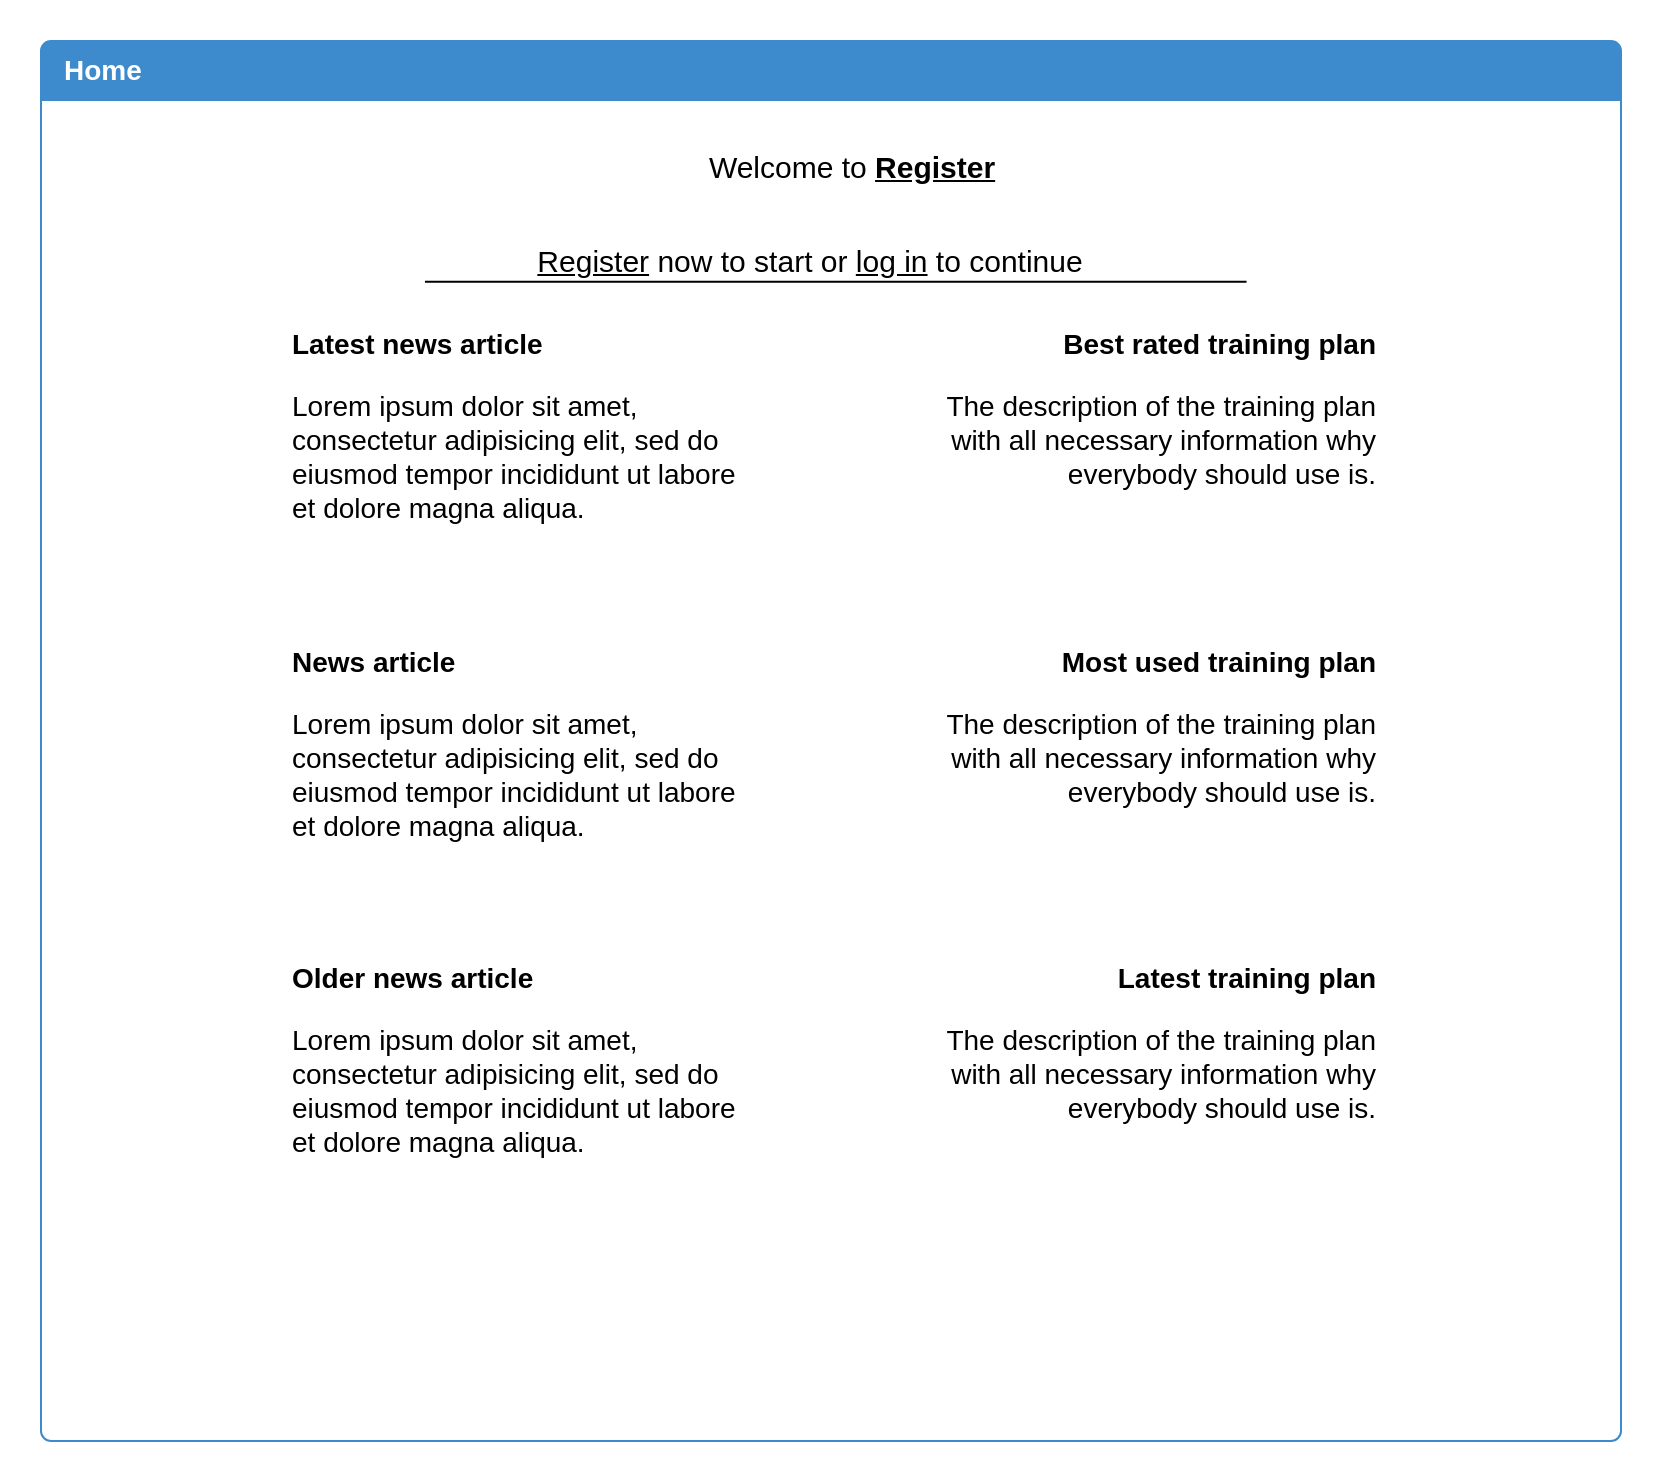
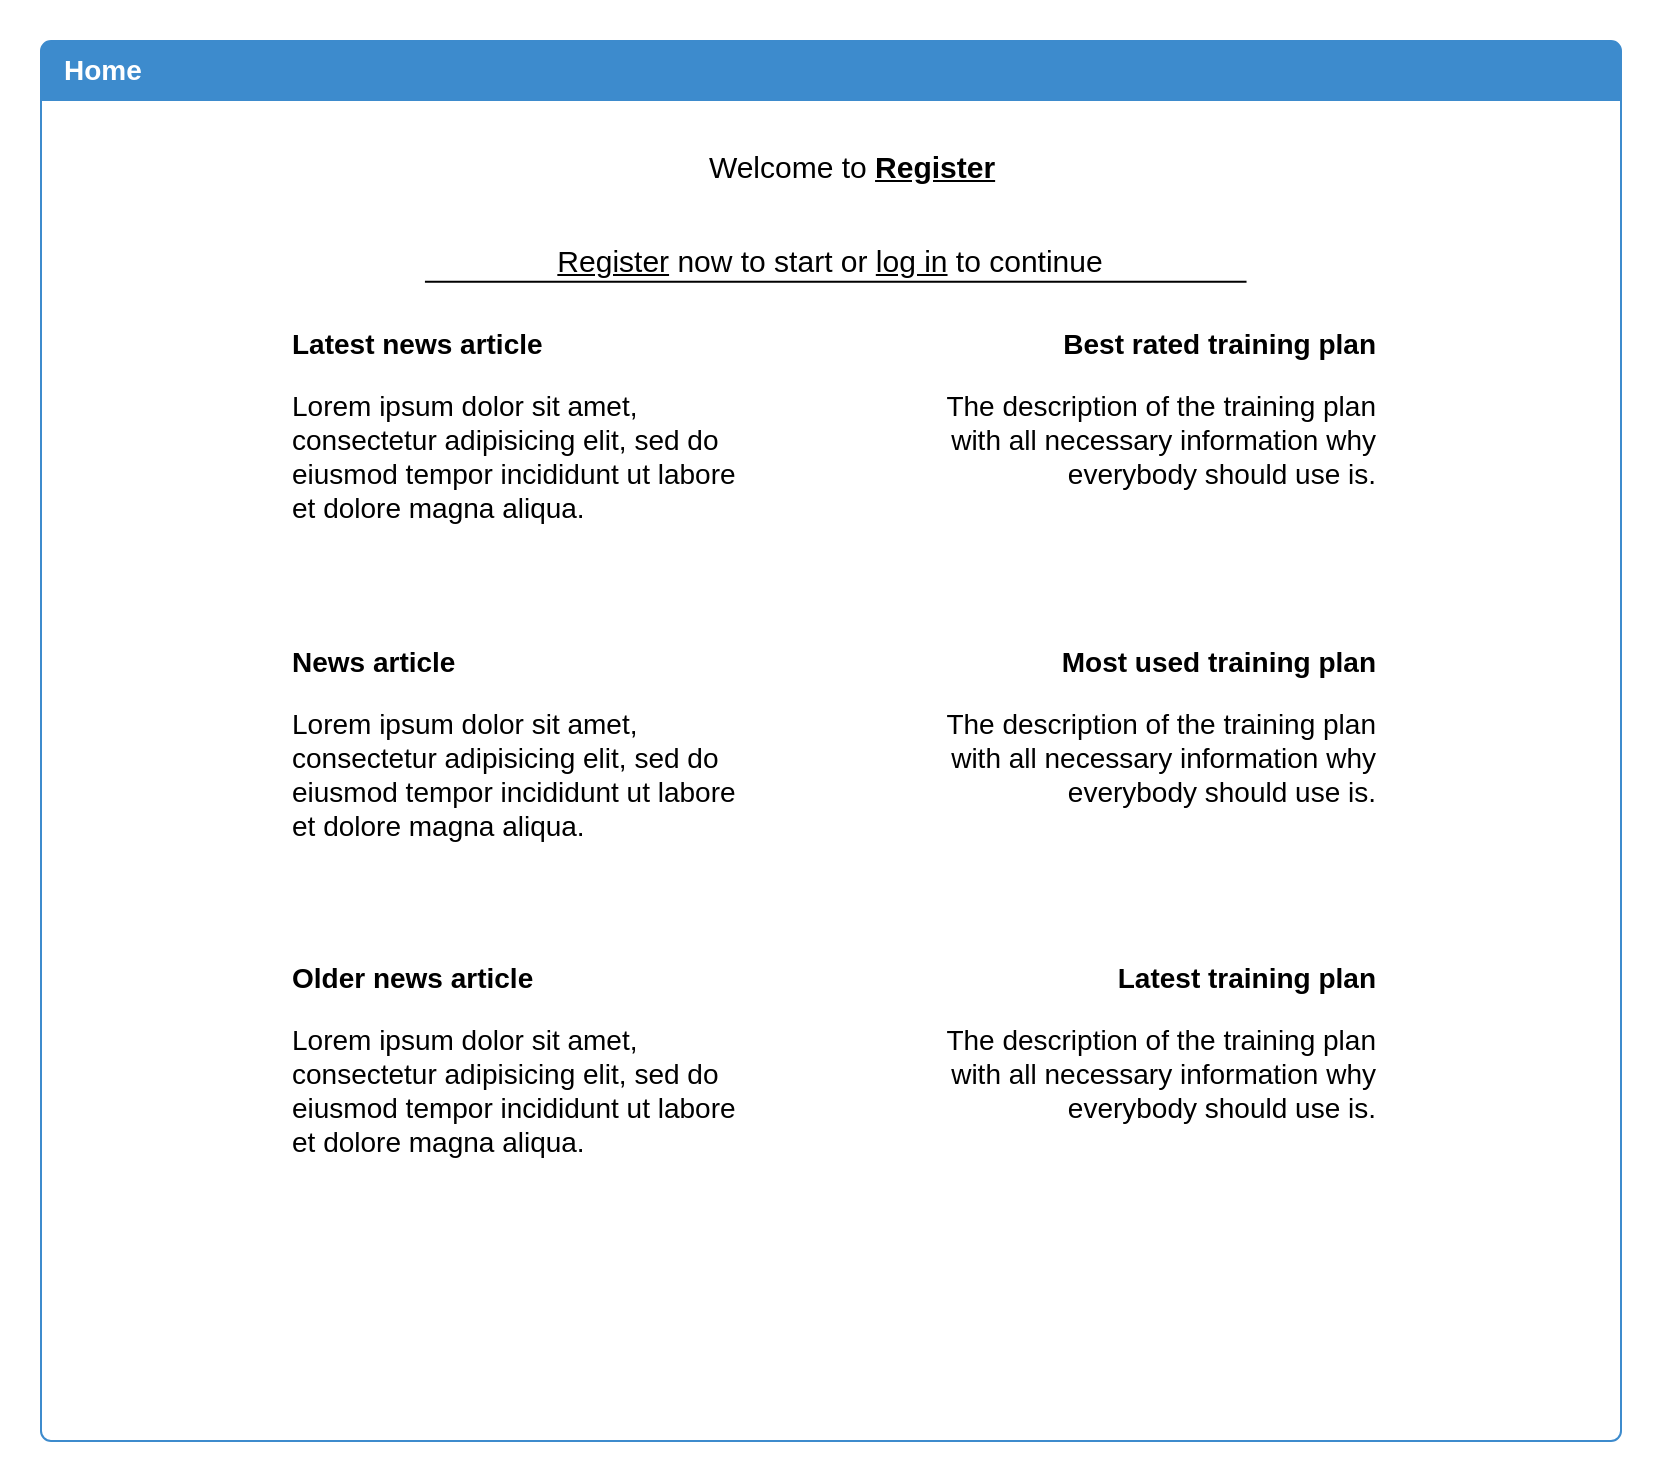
- <mxCell id="12" value="&lt;u&gt;Register&lt;/u&gt; now to start or &lt;u&gt;log in&lt;/u&gt; to continue" style="text;html=1;strokeColor=none;fillColor=none;align=center;verticalAlign=middle;whiteSpace=wrap;rounded=0;fontSize=15;fontColor=#000000;" vertex="1" parent="2"><mxGeometry x="180" y="100" width="410" height="20" as="geometry" /></mxCell>
+ <mxCell id="12" value="&lt;u&gt;Register&lt;/u&gt; now to start or &lt;u&gt;log in&lt;/u&gt; to continue" style="text;html=1;strokeColor=none;fillColor=none;align=center;verticalAlign=middle;whiteSpace=wrap;rounded=0;fontSize=15;fontColor=#000000;" vertex="1" parent="2"><mxGeometry x="190" y="100" width="410" height="20" as="geometry" /></mxCell>
